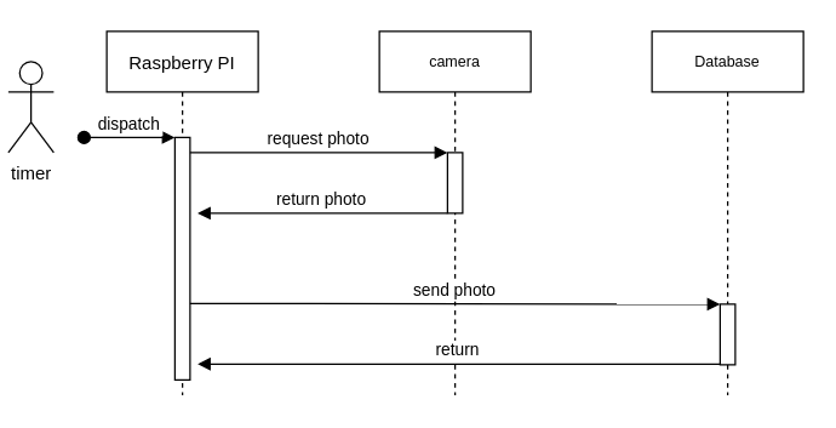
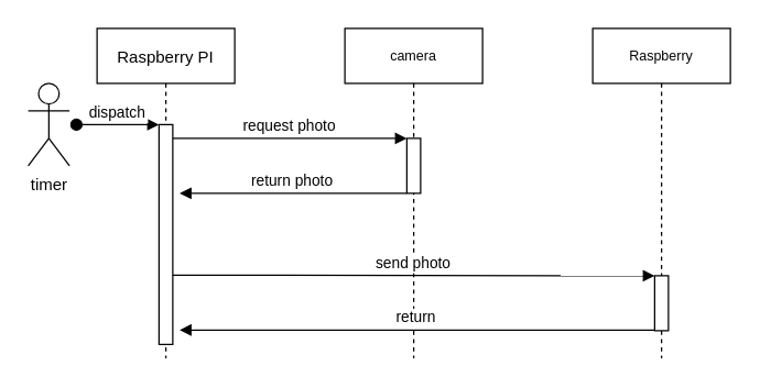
- <mxCell id="12" value="Database" style="shape=umlLifeline;perimeter=lifelinePerimeter;container=1;collapsible=0;recursiveResize=0;rounded=0;shadow=0;strokeWidth=1;fontSize=10;" parent="1" vertex="1"><mxGeometry x="430" y="20" width="100" height="240" as="geometry" /></mxCell>
+ <mxCell id="12" value="Raspberry" style="shape=umlLifeline;perimeter=lifelinePerimeter;container=1;collapsible=0;recursiveResize=0;rounded=0;shadow=0;strokeWidth=1;fontSize=10;" parent="1" vertex="1"><mxGeometry x="430" y="20" width="100" height="240" as="geometry" /></mxCell>
- <mxCell id="11" value="timer" style="shape=umlActor;verticalLabelPosition=bottom;verticalAlign=top;html=1;outlineConnect=0;" parent="1" vertex="1"><mxGeometry x="5" y="40" width="30" height="60" as="geometry" /></mxCell>
+ <mxCell id="11" value="timer" style="shape=umlActor;verticalLabelPosition=bottom;verticalAlign=top;html=1;outlineConnect=0;" parent="1" vertex="1"><mxGeometry x="20" y="60" width="30" height="60" as="geometry" /></mxCell>
